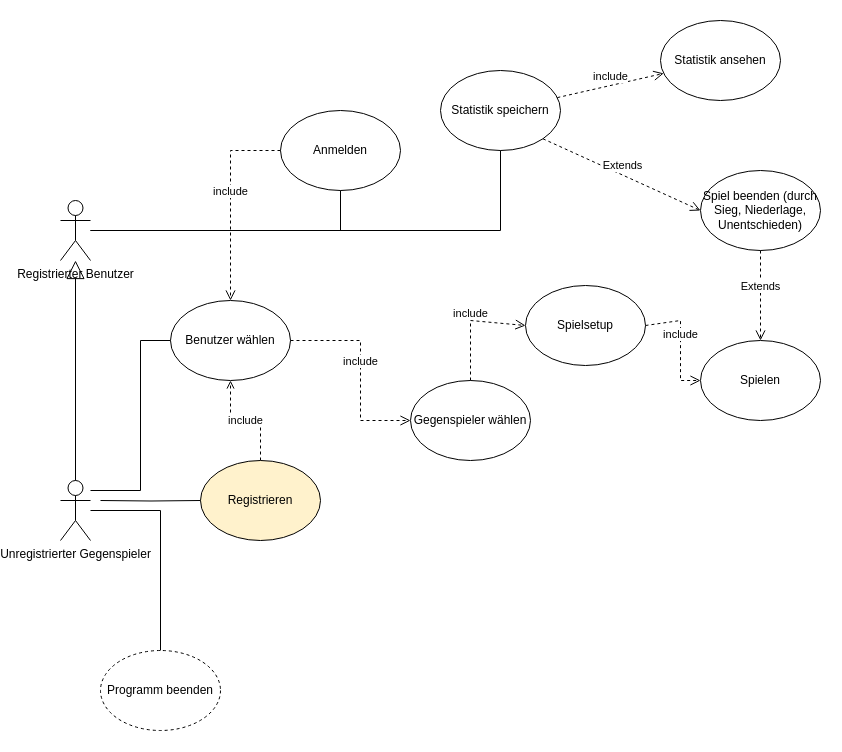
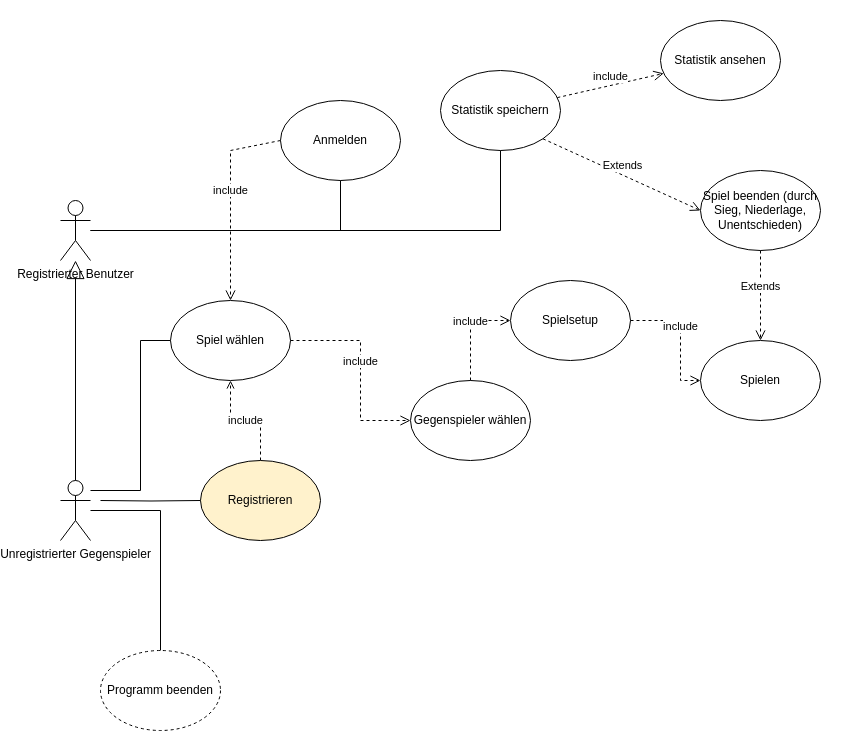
- <mxCell id="9" value="Anmelden" style="ellipse;whiteSpace=wrap;html=1;" vertex="1" parent="1"><mxGeometry x="240" y="110" width="120" height="80" as="geometry" /></mxCell>
+ <mxCell id="9" value="Anmelden" style="ellipse;whiteSpace=wrap;html=1;" vertex="1" parent="1"><mxGeometry x="240" y="100" width="120" height="80" as="geometry" /></mxCell>
- <mxCell id="12" value="&lt;div&gt;Spielsetup&lt;/div&gt;" style="ellipse;whiteSpace=wrap;html=1;" vertex="1" parent="1"><mxGeometry x="485" y="285" width="120" height="80" as="geometry" /></mxCell>
+ <mxCell id="12" value="&lt;div&gt;Spielsetup&lt;/div&gt;" style="ellipse;whiteSpace=wrap;html=1;" vertex="1" parent="1"><mxGeometry x="470" y="280" width="120" height="80" as="geometry" /></mxCell>
- <mxCell id="2" value="Benutzer wählen" style="ellipse;whiteSpace=wrap;html=1;" vertex="1" parent="1"><mxGeometry x="130" y="300" width="120" height="80" as="geometry" /></mxCell>
+ <mxCell id="2" value="Spiel wählen" style="ellipse;whiteSpace=wrap;html=1;" vertex="1" parent="1"><mxGeometry x="130" y="300" width="120" height="80" as="geometry" /></mxCell>
